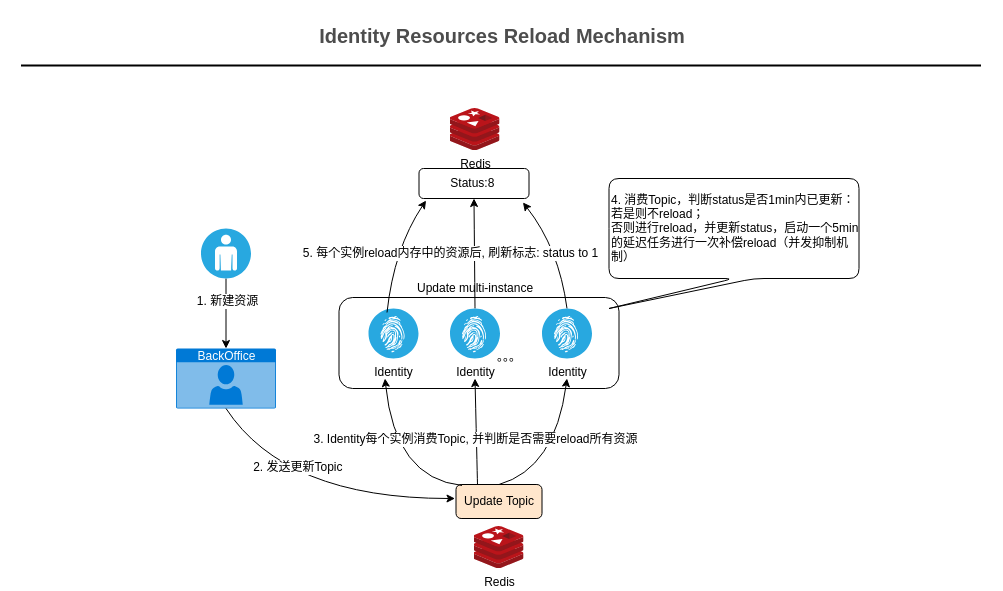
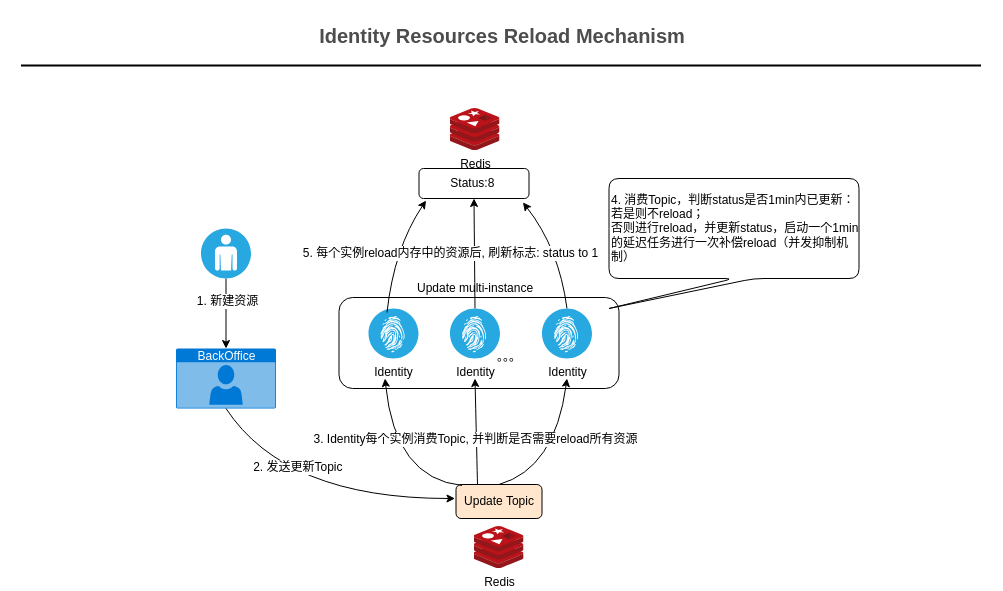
- <mxCell id="28" value="4. 消费Topic，判断status是否1min内已更新：&lt;br&gt;若是则不reload；&lt;br&gt;否则进行reload，并更新status，启动一个5min的延迟任务进行一次补偿reload（并发抑制机制）" style="shape=callout;whiteSpace=wrap;html=1;perimeter=calloutPerimeter;rounded=1;glass=0;comic=0;fillColor=none;position2=0;align=left;" vertex="1" parent="1"><mxGeometry x="608.5" y="178" width="250" height="130" as="geometry" /></mxCell>
+ <mxCell id="28" value="4. 消费Topic，判断status是否1min内已更新：&lt;br&gt;若是则不reload；&lt;br&gt;否则进行reload，并更新status，启动一个1min的延迟任务进行一次补偿reload（并发抑制机制）" style="shape=callout;whiteSpace=wrap;html=1;perimeter=calloutPerimeter;rounded=1;glass=0;comic=0;fillColor=none;position2=0;align=left;" vertex="1" parent="1"><mxGeometry x="608.5" y="178" width="250" height="130" as="geometry" /></mxCell>
